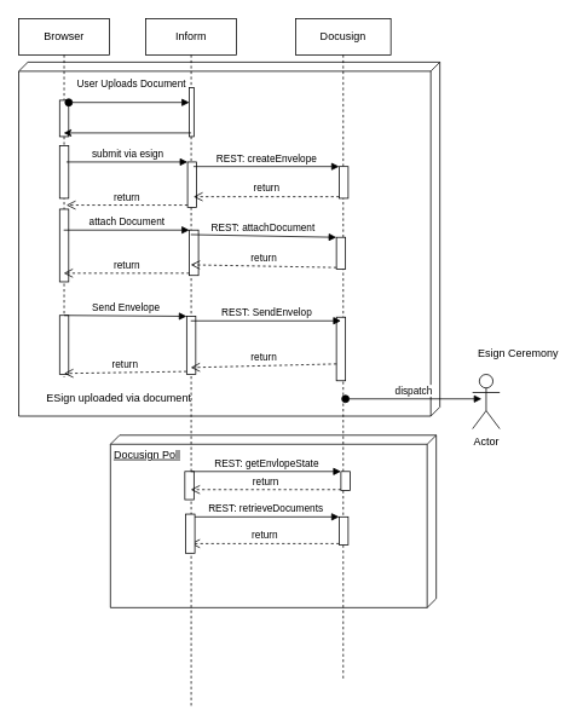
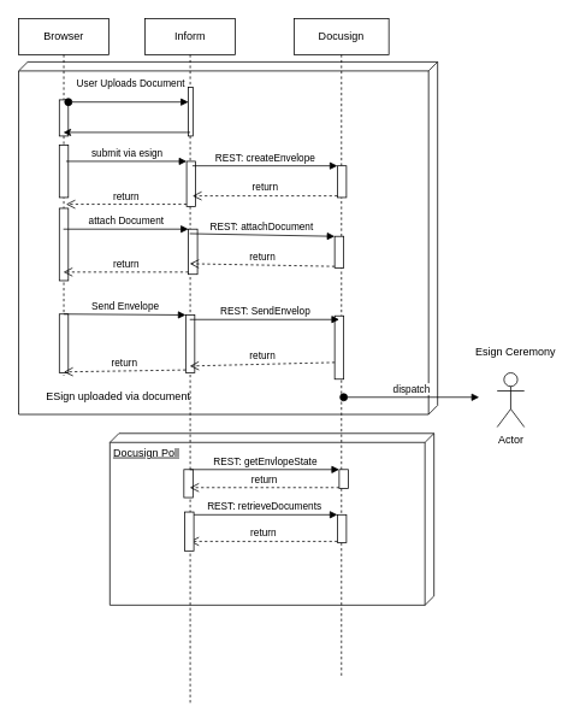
- <mxCell id="37" value="Actor" style="shape=umlActor;verticalLabelPosition=bottom;labelBackgroundColor=#ffffff;verticalAlign=top;html=1;outlineConnect=0;" vertex="1" parent="1"><mxGeometry x="520" y="412" width="30" height="60" as="geometry" /></mxCell>
+ <mxCell id="37" value="Actor" style="shape=umlActor;verticalLabelPosition=bottom;labelBackgroundColor=#ffffff;verticalAlign=top;html=1;outlineConnect=0;" vertex="1" parent="1"><mxGeometry x="550" y="412" width="30" height="60" as="geometry" /></mxCell>
